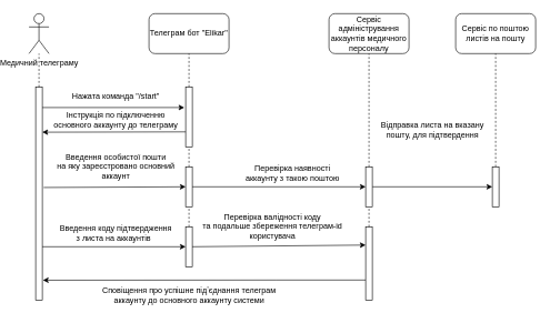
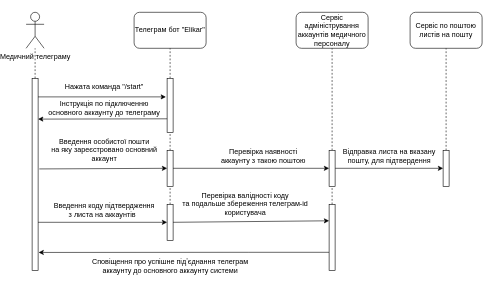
- <mxCell id="25" value="Відправка листа на вказану &lt;br&gt;пошту,&amp;nbsp;для підтвердення" style="text;html=1;align=center;verticalAlign=middle;resizable=0;points=[];autosize=1;strokeColor=none;fillColor=none;" vertex="1" parent="1"><mxGeometry x="535" y="175" width="180" height="40" as="geometry" /></mxCell>
+ <mxCell id="25" value="Відправка листа на вказану &lt;br&gt;пошту,&amp;nbsp;для підтвердення" style="text;html=1;align=center;verticalAlign=middle;resizable=0;points=[];autosize=1;strokeColor=none;fillColor=none;" vertex="1" parent="1"><mxGeometry x="535" y="240" width="180" height="40" as="geometry" /></mxCell>
